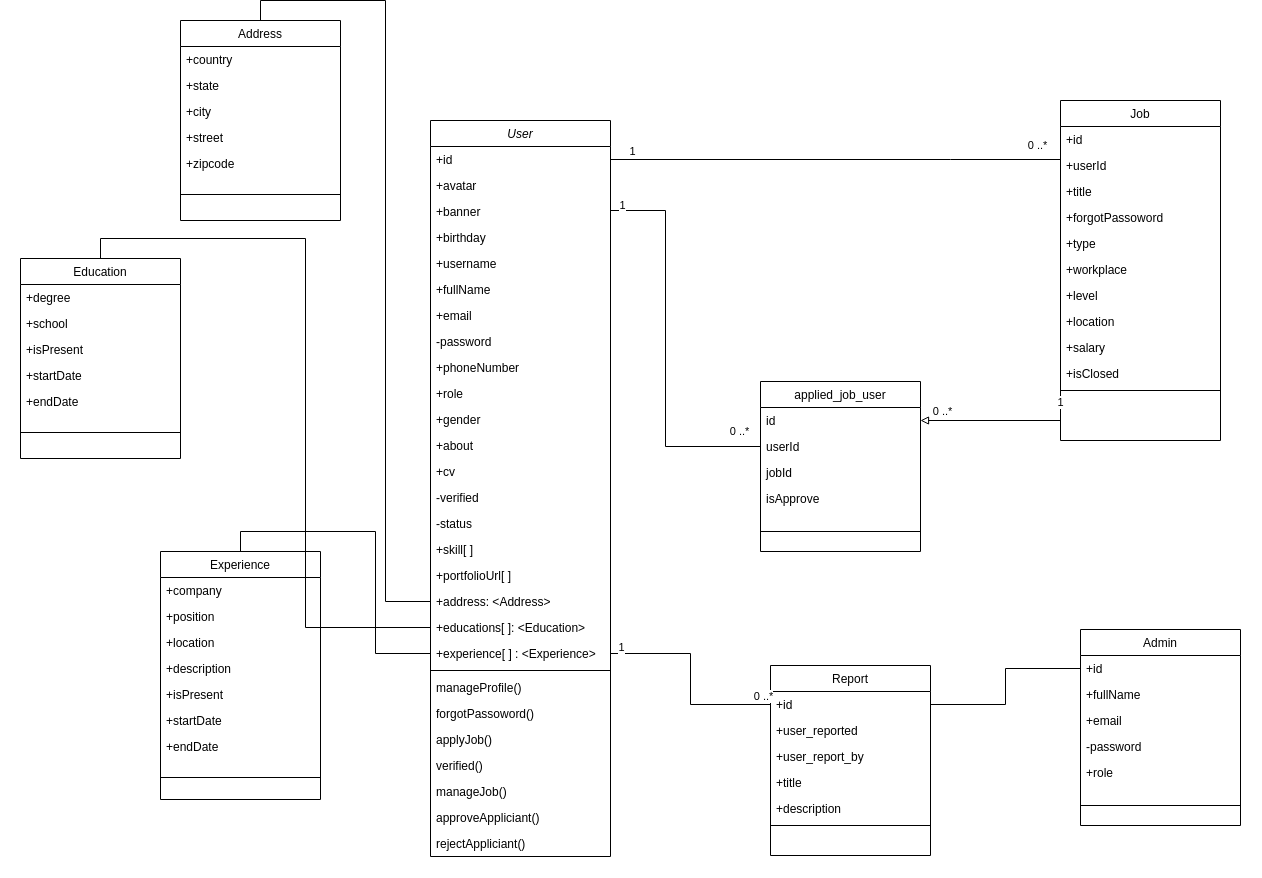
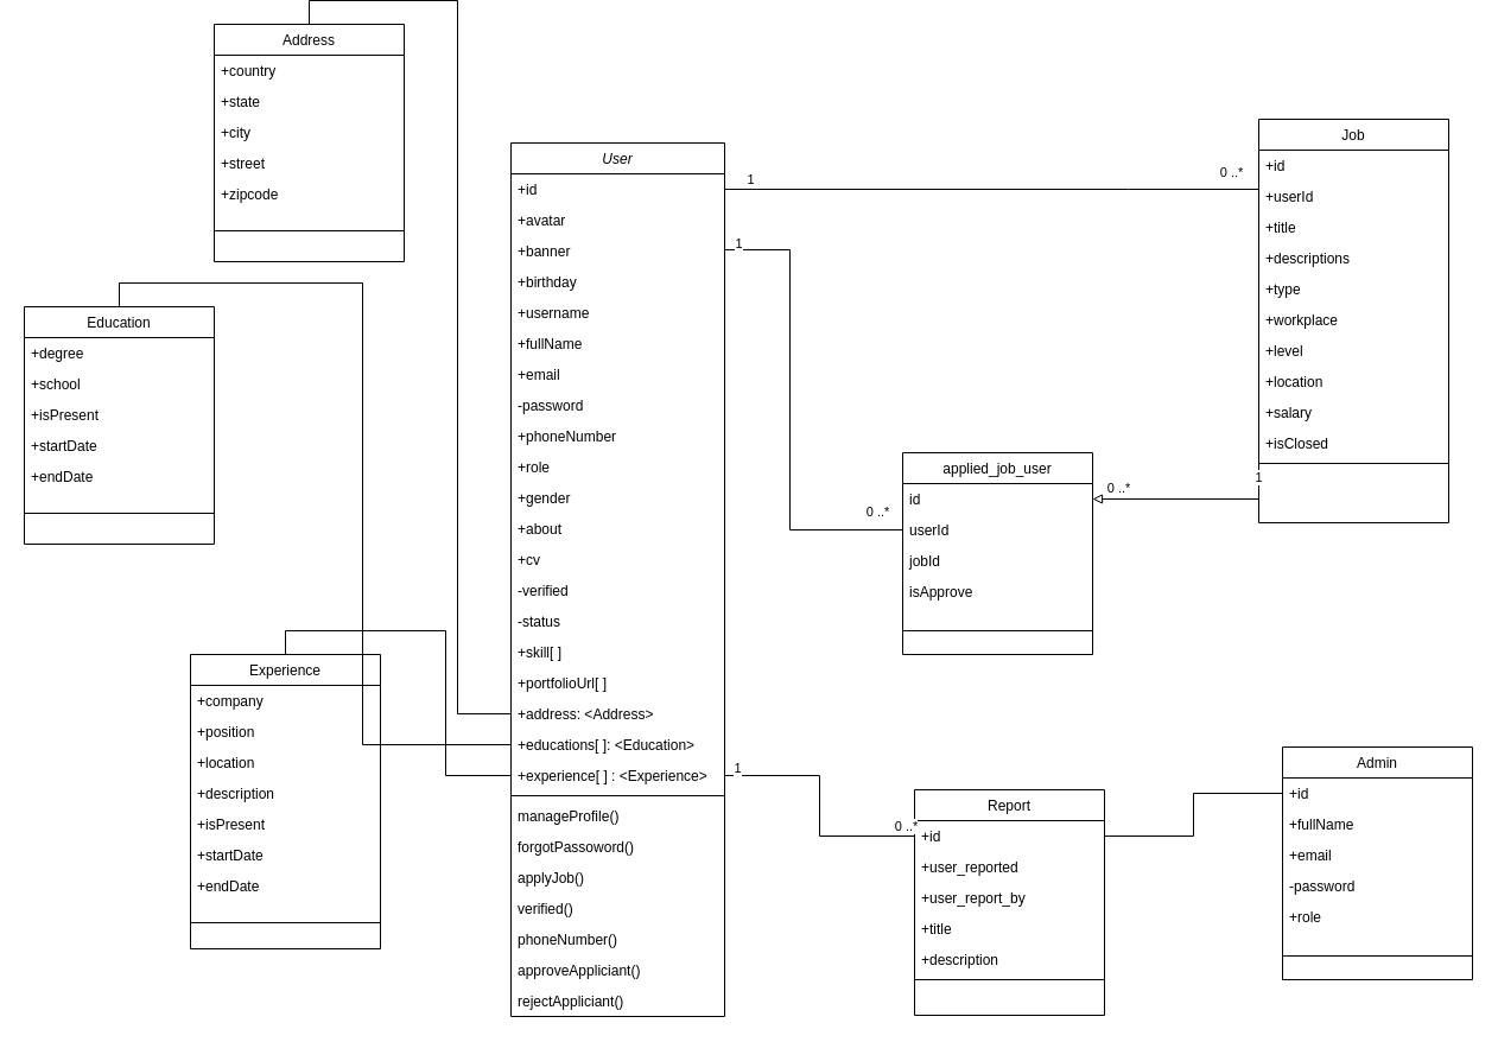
- <mxCell id="41" value="+forgotPassoword" style="text;align=left;verticalAlign=top;spacingLeft=4;spacingRight=4;overflow=hidden;rotatable=0;points=[[0,0.5],[1,0.5]];portConstraint=eastwest;rounded=0;shadow=0;html=0;" parent="37" vertex="1"><mxGeometry y="104" width="160" height="26" as="geometry" /></mxCell>
+ <mxCell id="41" value="+descriptions" style="text;align=left;verticalAlign=top;spacingLeft=4;spacingRight=4;overflow=hidden;rotatable=0;points=[[0,0.5],[1,0.5]];portConstraint=eastwest;rounded=0;shadow=0;html=0;" parent="37" vertex="1"><mxGeometry y="104" width="160" height="26" as="geometry" /></mxCell>
- <mxCell id="28" value="manageJob()" style="text;align=left;verticalAlign=top;spacingLeft=4;spacingRight=4;overflow=hidden;rotatable=0;points=[[0,0.5],[1,0.5]];portConstraint=eastwest;" parent="2" vertex="1"><mxGeometry y="658" width="180" height="26" as="geometry" /></mxCell>
+ <mxCell id="28" value="phoneNumber()" style="text;align=left;verticalAlign=top;spacingLeft=4;spacingRight=4;overflow=hidden;rotatable=0;points=[[0,0.5],[1,0.5]];portConstraint=eastwest;" parent="2" vertex="1"><mxGeometry y="658" width="180" height="26" as="geometry" /></mxCell>
